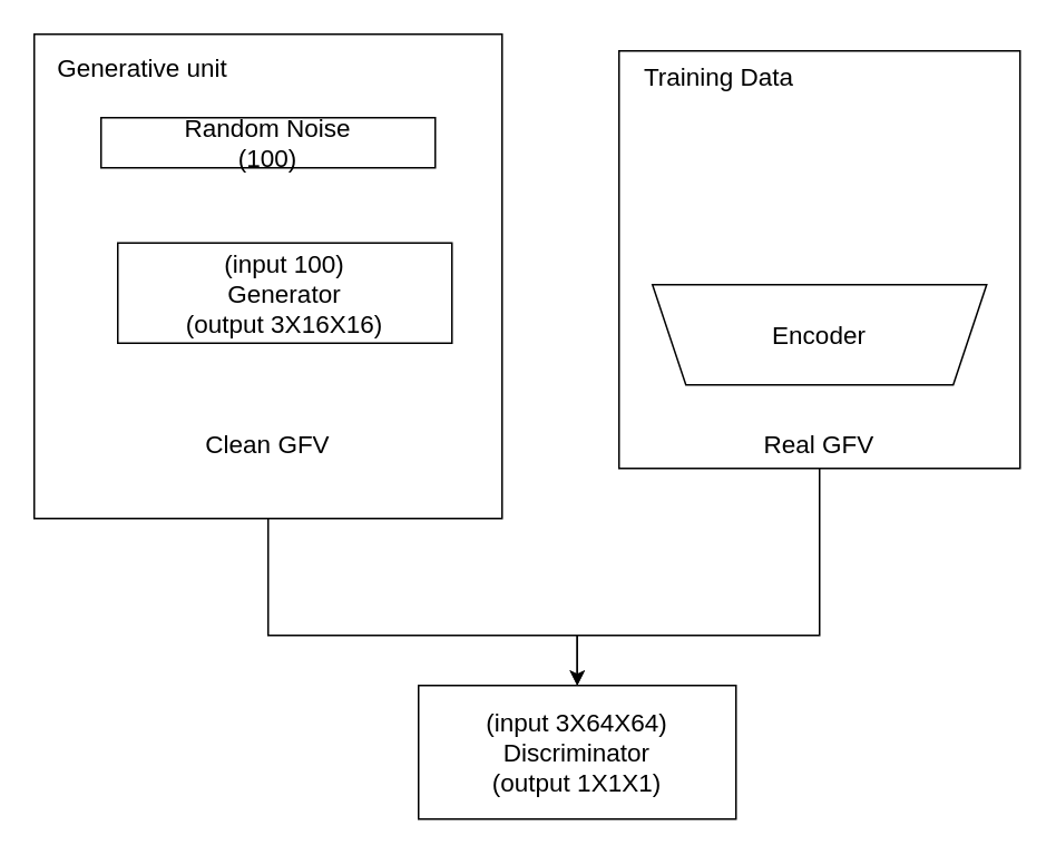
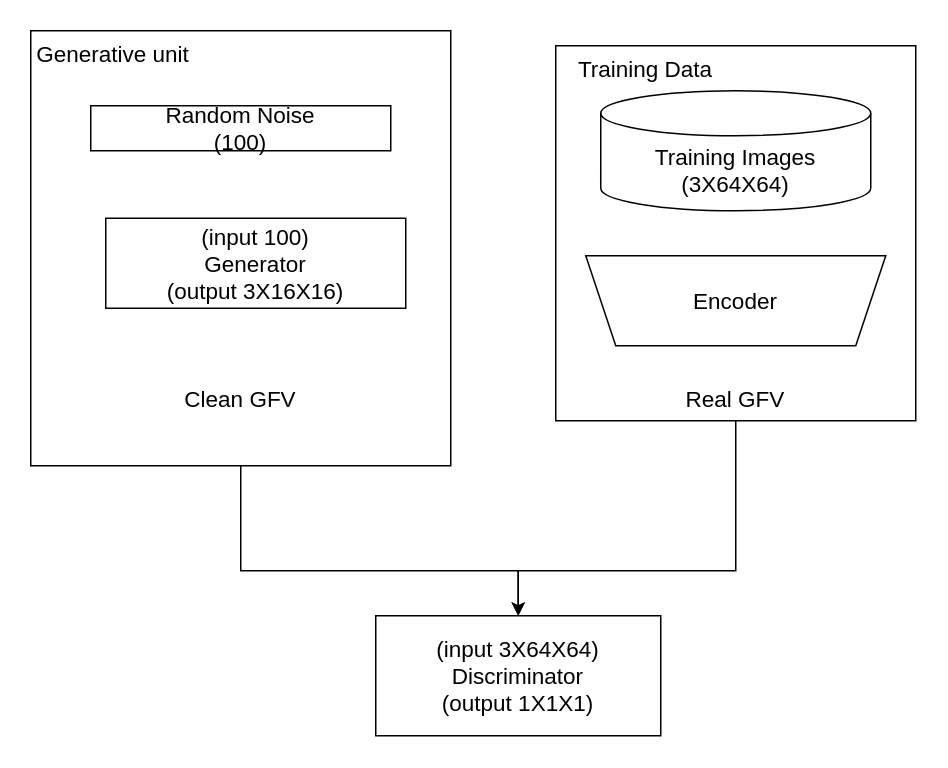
- <mxCell id="8" value="Generative unit" style="text;html=1;strokeColor=none;fillColor=none;align=center;verticalAlign=middle;whiteSpace=wrap;rounded=0;fontSize=15;" vertex="1" parent="1"><mxGeometry x="30" y="25" width="110" height="30" as="geometry" /></mxCell>
+ <mxCell id="8" value="Generative unit" style="text;html=1;strokeColor=none;fillColor=none;align=center;verticalAlign=middle;whiteSpace=wrap;rounded=0;fontSize=15;" vertex="1" parent="1"><mxGeometry x="20" y="20" width="110" height="30" as="geometry" /></mxCell>
+ <mxCell id="7" value="Training Images&lt;br&gt;(3X64X64)" style="shape=cylinder3;whiteSpace=wrap;html=1;boundedLbl=1;backgroundOutline=1;size=15;fontSize=15;" vertex="1" parent="1"><mxGeometry x="400" y="60" width="180" height="80" as="geometry" /></mxCell>
